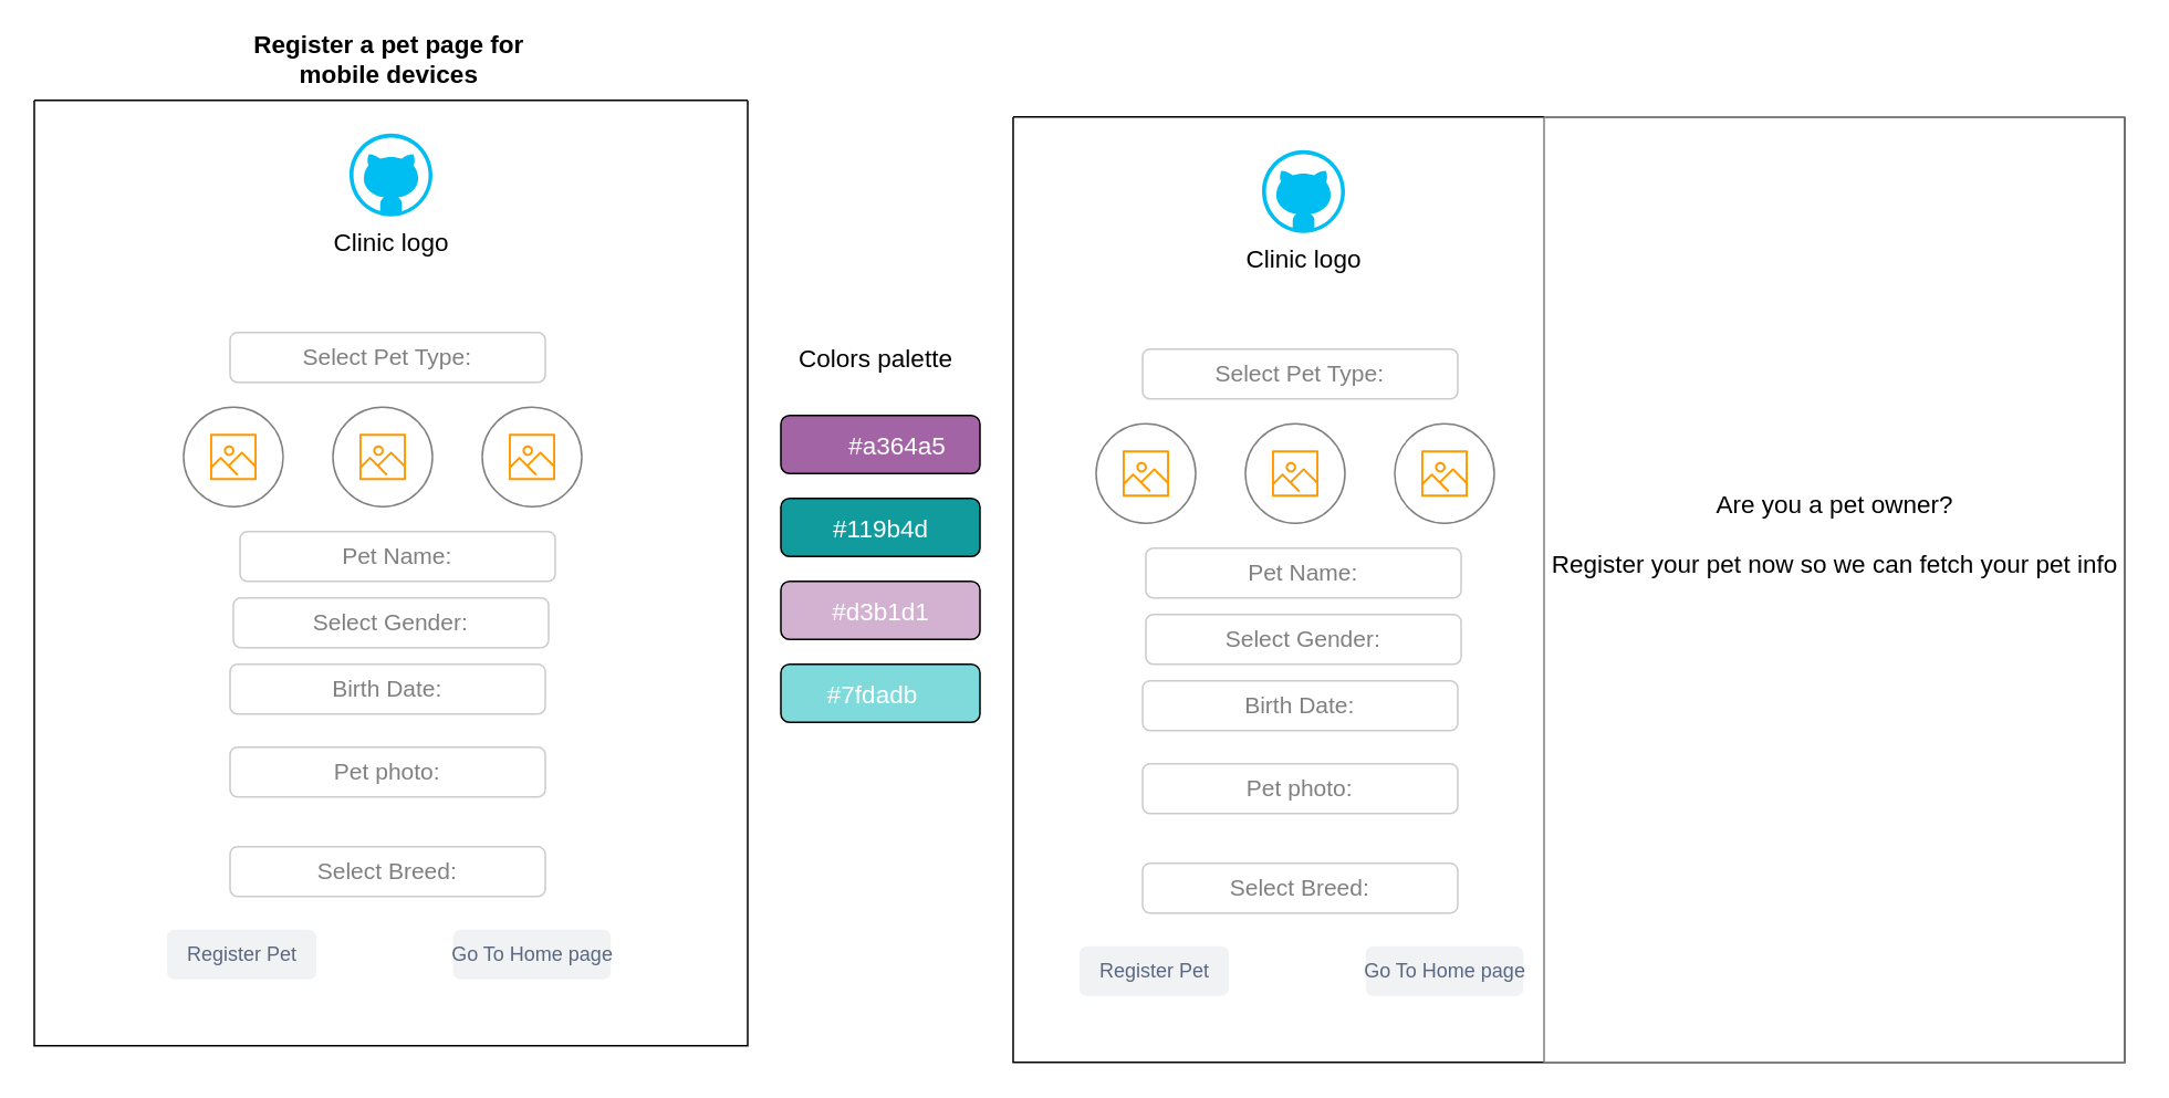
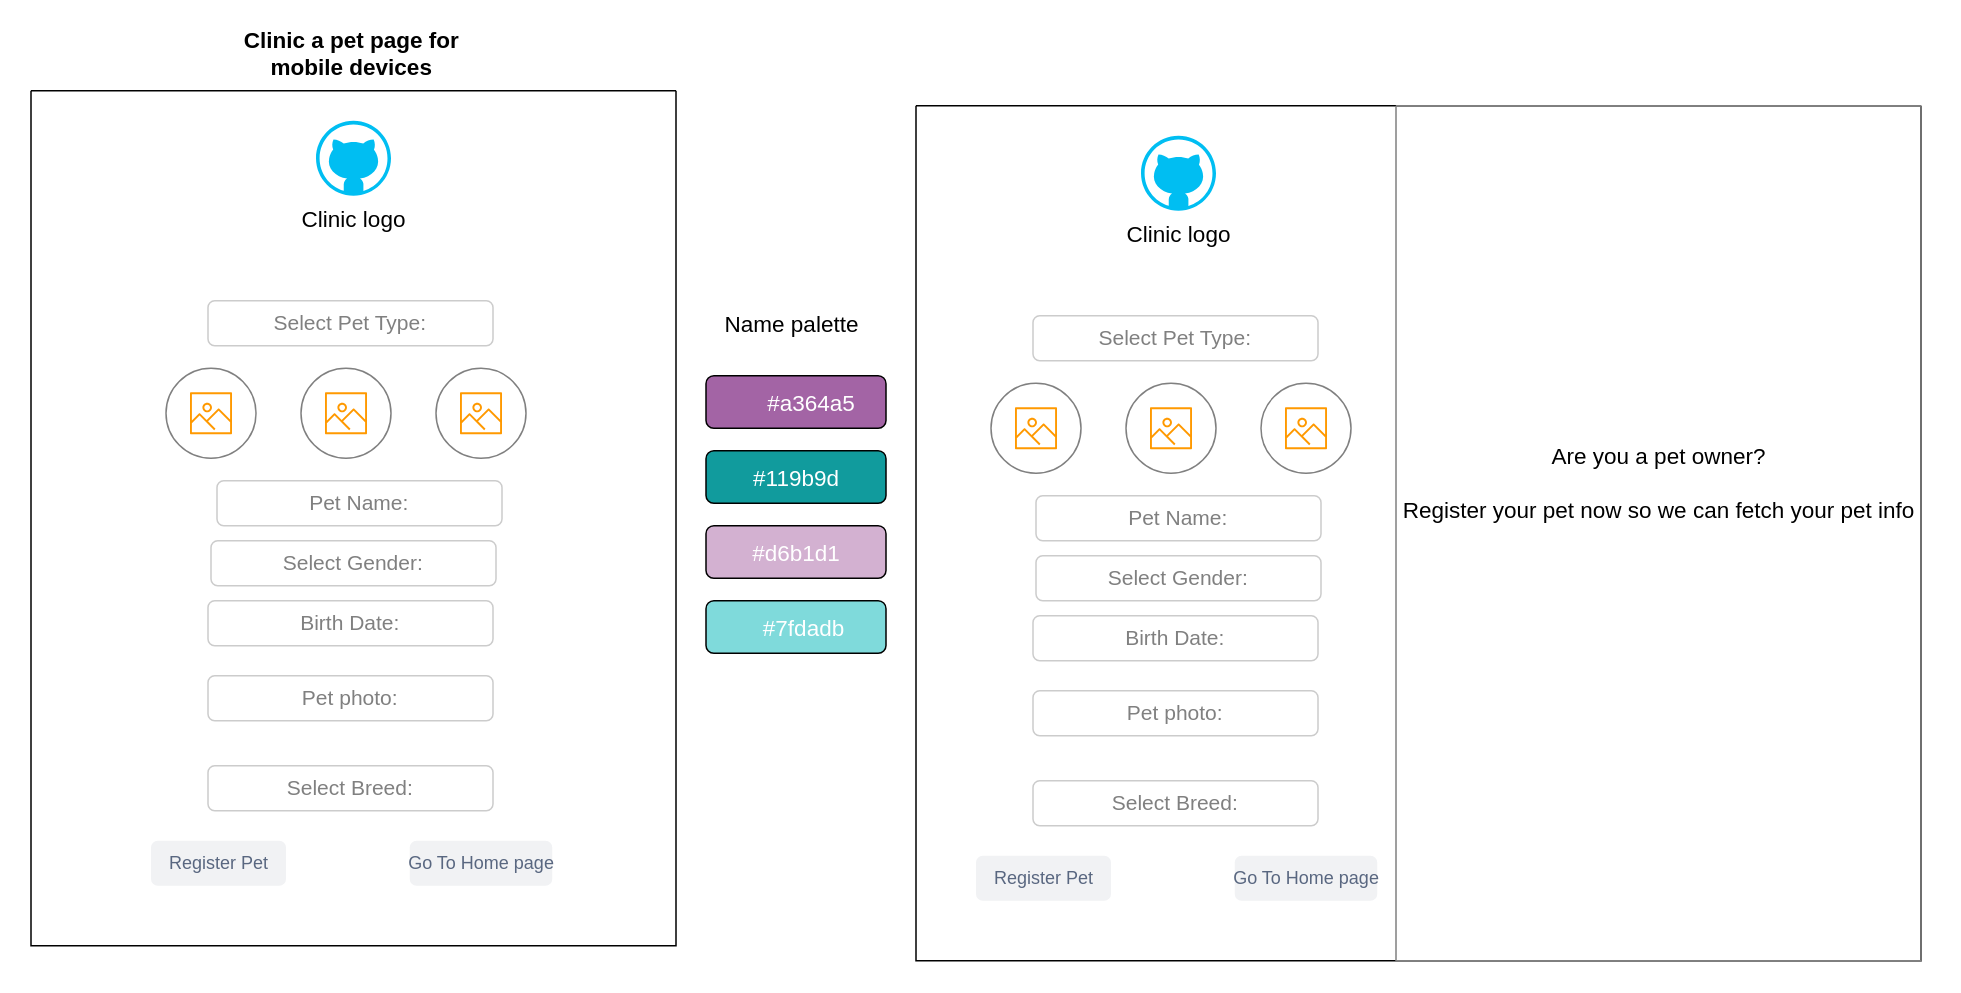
- <mxCell id="2" value="Register a pet page for mobile devices" style="text;html=1;strokeColor=none;fillColor=none;align=center;verticalAlign=middle;whiteSpace=wrap;rounded=0;shadow=0;glass=0;sketch=0;fontStyle=1;fontSize=15;" parent="1" vertex="1"><mxGeometry x="143.5" y="20" width="180" height="30" as="geometry" /></mxCell>
+ <mxCell id="2" value="Clinic a pet page for mobile devices" style="text;html=1;strokeColor=none;fillColor=none;align=center;verticalAlign=middle;whiteSpace=wrap;rounded=0;shadow=0;glass=0;sketch=0;fontStyle=1;fontSize=15;" parent="1" vertex="1"><mxGeometry x="143.5" y="20" width="180" height="30" as="geometry" /></mxCell>
- <mxCell id="37" value="Colors palette" style="text;html=1;strokeColor=none;fillColor=none;align=center;verticalAlign=middle;whiteSpace=wrap;rounded=0;shadow=0;glass=0;sketch=0;fontSize=15;" parent="1" vertex="1"><mxGeometry x="475" y="190" width="105" height="50" as="geometry" /></mxCell>
+ <mxCell id="37" value="Name palette" style="text;html=1;strokeColor=none;fillColor=none;align=center;verticalAlign=middle;whiteSpace=wrap;rounded=0;shadow=0;glass=0;sketch=0;fontSize=15;" parent="1" vertex="1"><mxGeometry x="475" y="190" width="105" height="50" as="geometry" /></mxCell>
- <mxCell id="44" value="#119b4d" style="text;html=1;align=center;verticalAlign=middle;resizable=0;points=[];autosize=1;fontSize=15;fontColor=#FFFFFF;" parent="1" vertex="1"><mxGeometry x="495" y="307.5" width="70" height="20" as="geometry" /></mxCell>
+ <mxCell id="44" value="#119b9d" style="text;html=1;align=center;verticalAlign=middle;resizable=0;points=[];autosize=1;fontSize=15;fontColor=#FFFFFF;" parent="1" vertex="1"><mxGeometry x="495" y="307.5" width="70" height="20" as="geometry" /></mxCell>
- <mxCell id="45" value="#d3b1d1" style="text;html=1;align=center;verticalAlign=middle;resizable=0;points=[];autosize=1;fontSize=15;fontColor=#FFFFFF;rounded=0;" parent="1" vertex="1"><mxGeometry x="495" y="357.5" width="70" height="20" as="geometry" /></mxCell>
+ <mxCell id="45" value="#d6b1d1" style="text;html=1;align=center;verticalAlign=middle;resizable=0;points=[];autosize=1;fontSize=15;fontColor=#FFFFFF;rounded=0;" parent="1" vertex="1"><mxGeometry x="495" y="357.5" width="70" height="20" as="geometry" /></mxCell>
- <mxCell id="43" value="#7fdadb" style="text;html=1;align=center;verticalAlign=middle;resizable=0;points=[];autosize=1;fontSize=15;fontColor=#FFFFFF;" parent="1" vertex="1"><mxGeometry x="490" y="407.5" width="70" height="20" as="geometry" /></mxCell>
+ <mxCell id="43" value="#7fdadb" style="text;html=1;align=center;verticalAlign=middle;resizable=0;points=[];autosize=1;fontSize=15;fontColor=#FFFFFF;" parent="1" vertex="1"><mxGeometry x="500" y="407.5" width="70" height="20" as="geometry" /></mxCell>
